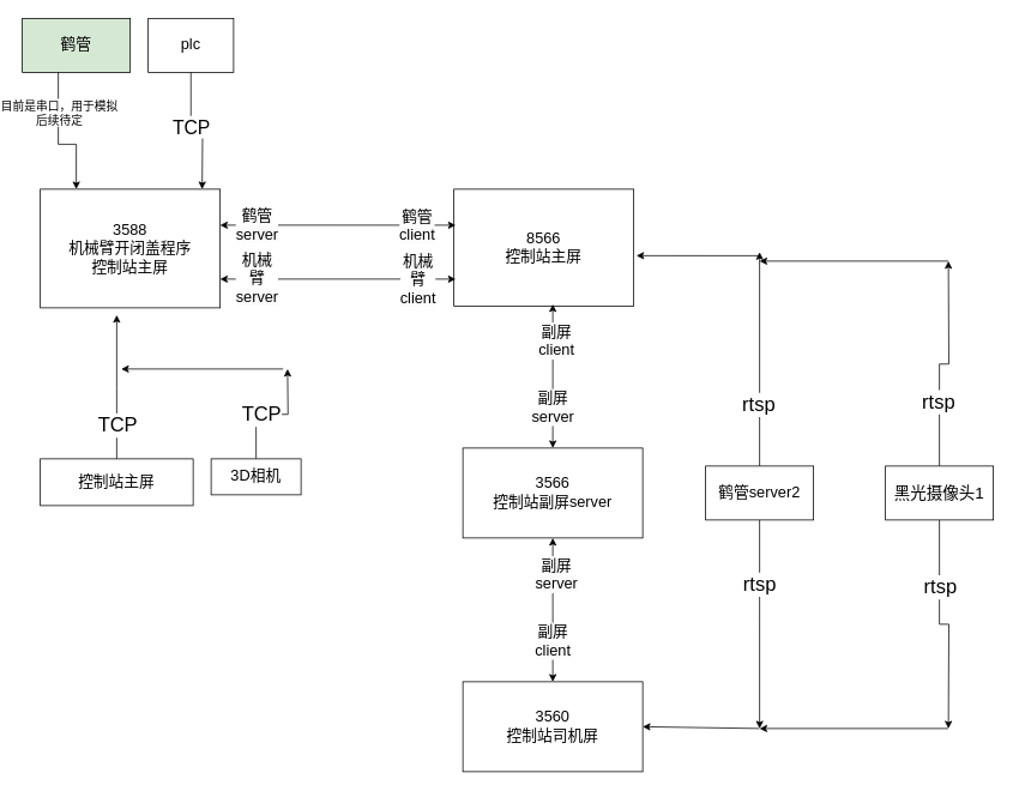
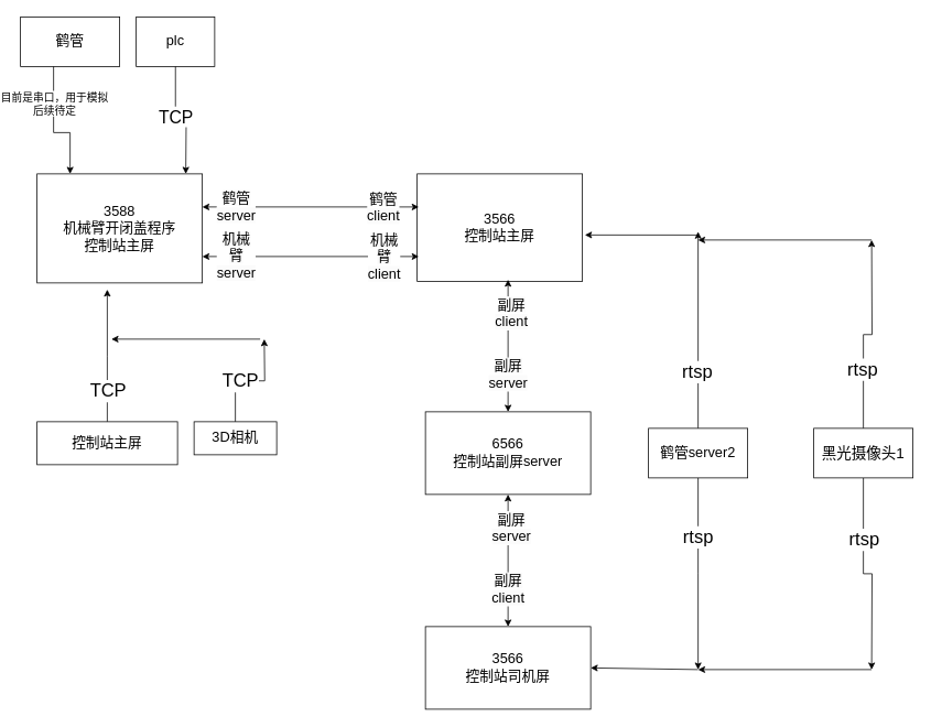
- <mxCell id="39" value="鹤管" style="rounded=0;whiteSpace=wrap;html=1;fontSize=17;fillColor=#d5e8d4;" vertex="1" parent="1"><mxGeometry x="20" y="20" width="120" height="60" as="geometry" /></mxCell>
+ <mxCell id="39" value="鹤管" style="rounded=0;whiteSpace=wrap;html=1;fontSize=17;" vertex="1" parent="1"><mxGeometry x="20" y="20" width="120" height="60" as="geometry" /></mxCell>
- <mxCell id="3" value="8566&lt;br&gt;&lt;div&gt;控制站主屏&lt;/div&gt;" style="rounded=0;whiteSpace=wrap;html=1;fontSize=17;" vertex="1" parent="1"><mxGeometry x="500" y="210" width="200" height="130" as="geometry" /></mxCell>
+ <mxCell id="3" value="3566&lt;br&gt;&lt;div&gt;控制站主屏&lt;/div&gt;" style="rounded=0;whiteSpace=wrap;html=1;fontSize=17;" vertex="1" parent="1"><mxGeometry x="500" y="210" width="200" height="130" as="geometry" /></mxCell>
- <mxCell id="4" value="3566&lt;br&gt;&lt;div&gt;控制站副屏server&lt;/div&gt;" style="rounded=0;whiteSpace=wrap;html=1;fontSize=17;" vertex="1" parent="1"><mxGeometry x="510" y="498" width="200" height="100" as="geometry" /></mxCell>
+ <mxCell id="4" value="6566&lt;br&gt;&lt;div&gt;控制站副屏server&lt;/div&gt;" style="rounded=0;whiteSpace=wrap;html=1;fontSize=17;" vertex="1" parent="1"><mxGeometry x="510" y="498" width="200" height="100" as="geometry" /></mxCell>
- <mxCell id="5" value="3560&lt;br&gt;&lt;div&gt;控制站司机屏&lt;/div&gt;" style="rounded=0;whiteSpace=wrap;html=1;fontSize=17;" vertex="1" parent="1"><mxGeometry x="510" y="758" width="200" height="100" as="geometry" /></mxCell>
+ <mxCell id="5" value="3566&lt;br&gt;&lt;div&gt;控制站司机屏&lt;/div&gt;" style="rounded=0;whiteSpace=wrap;html=1;fontSize=17;" vertex="1" parent="1"><mxGeometry x="510" y="758" width="200" height="100" as="geometry" /></mxCell>
